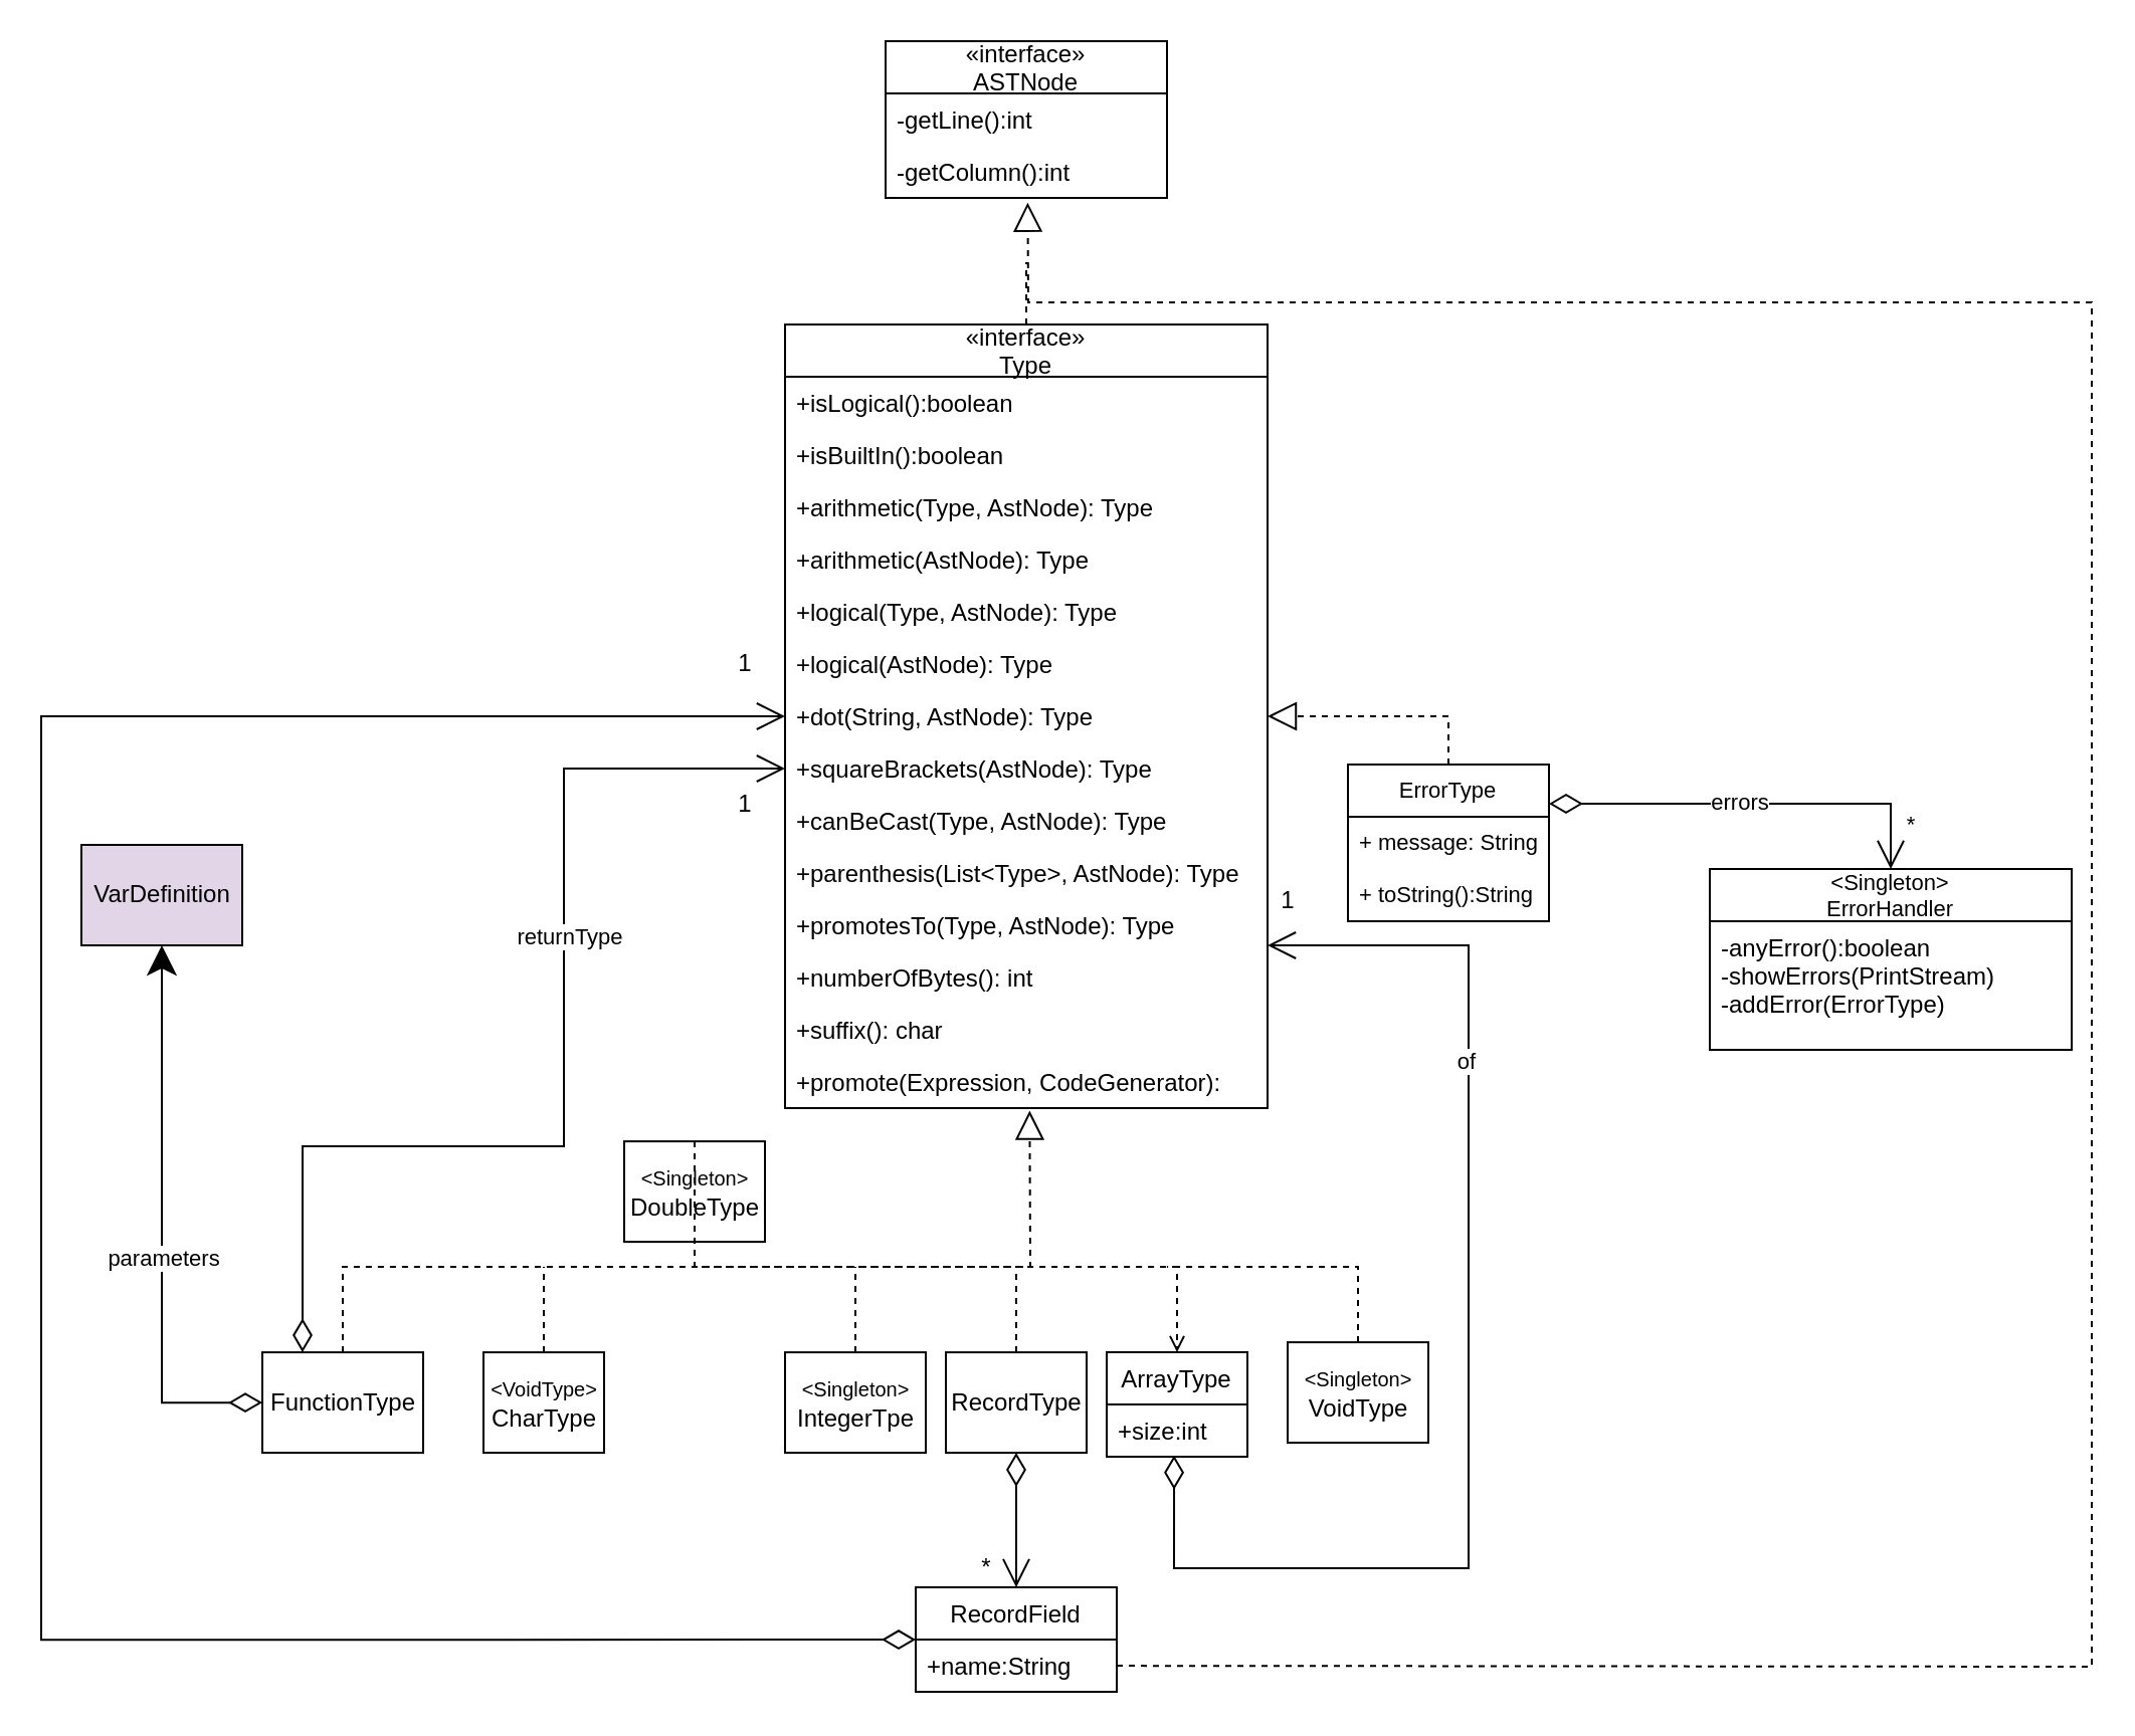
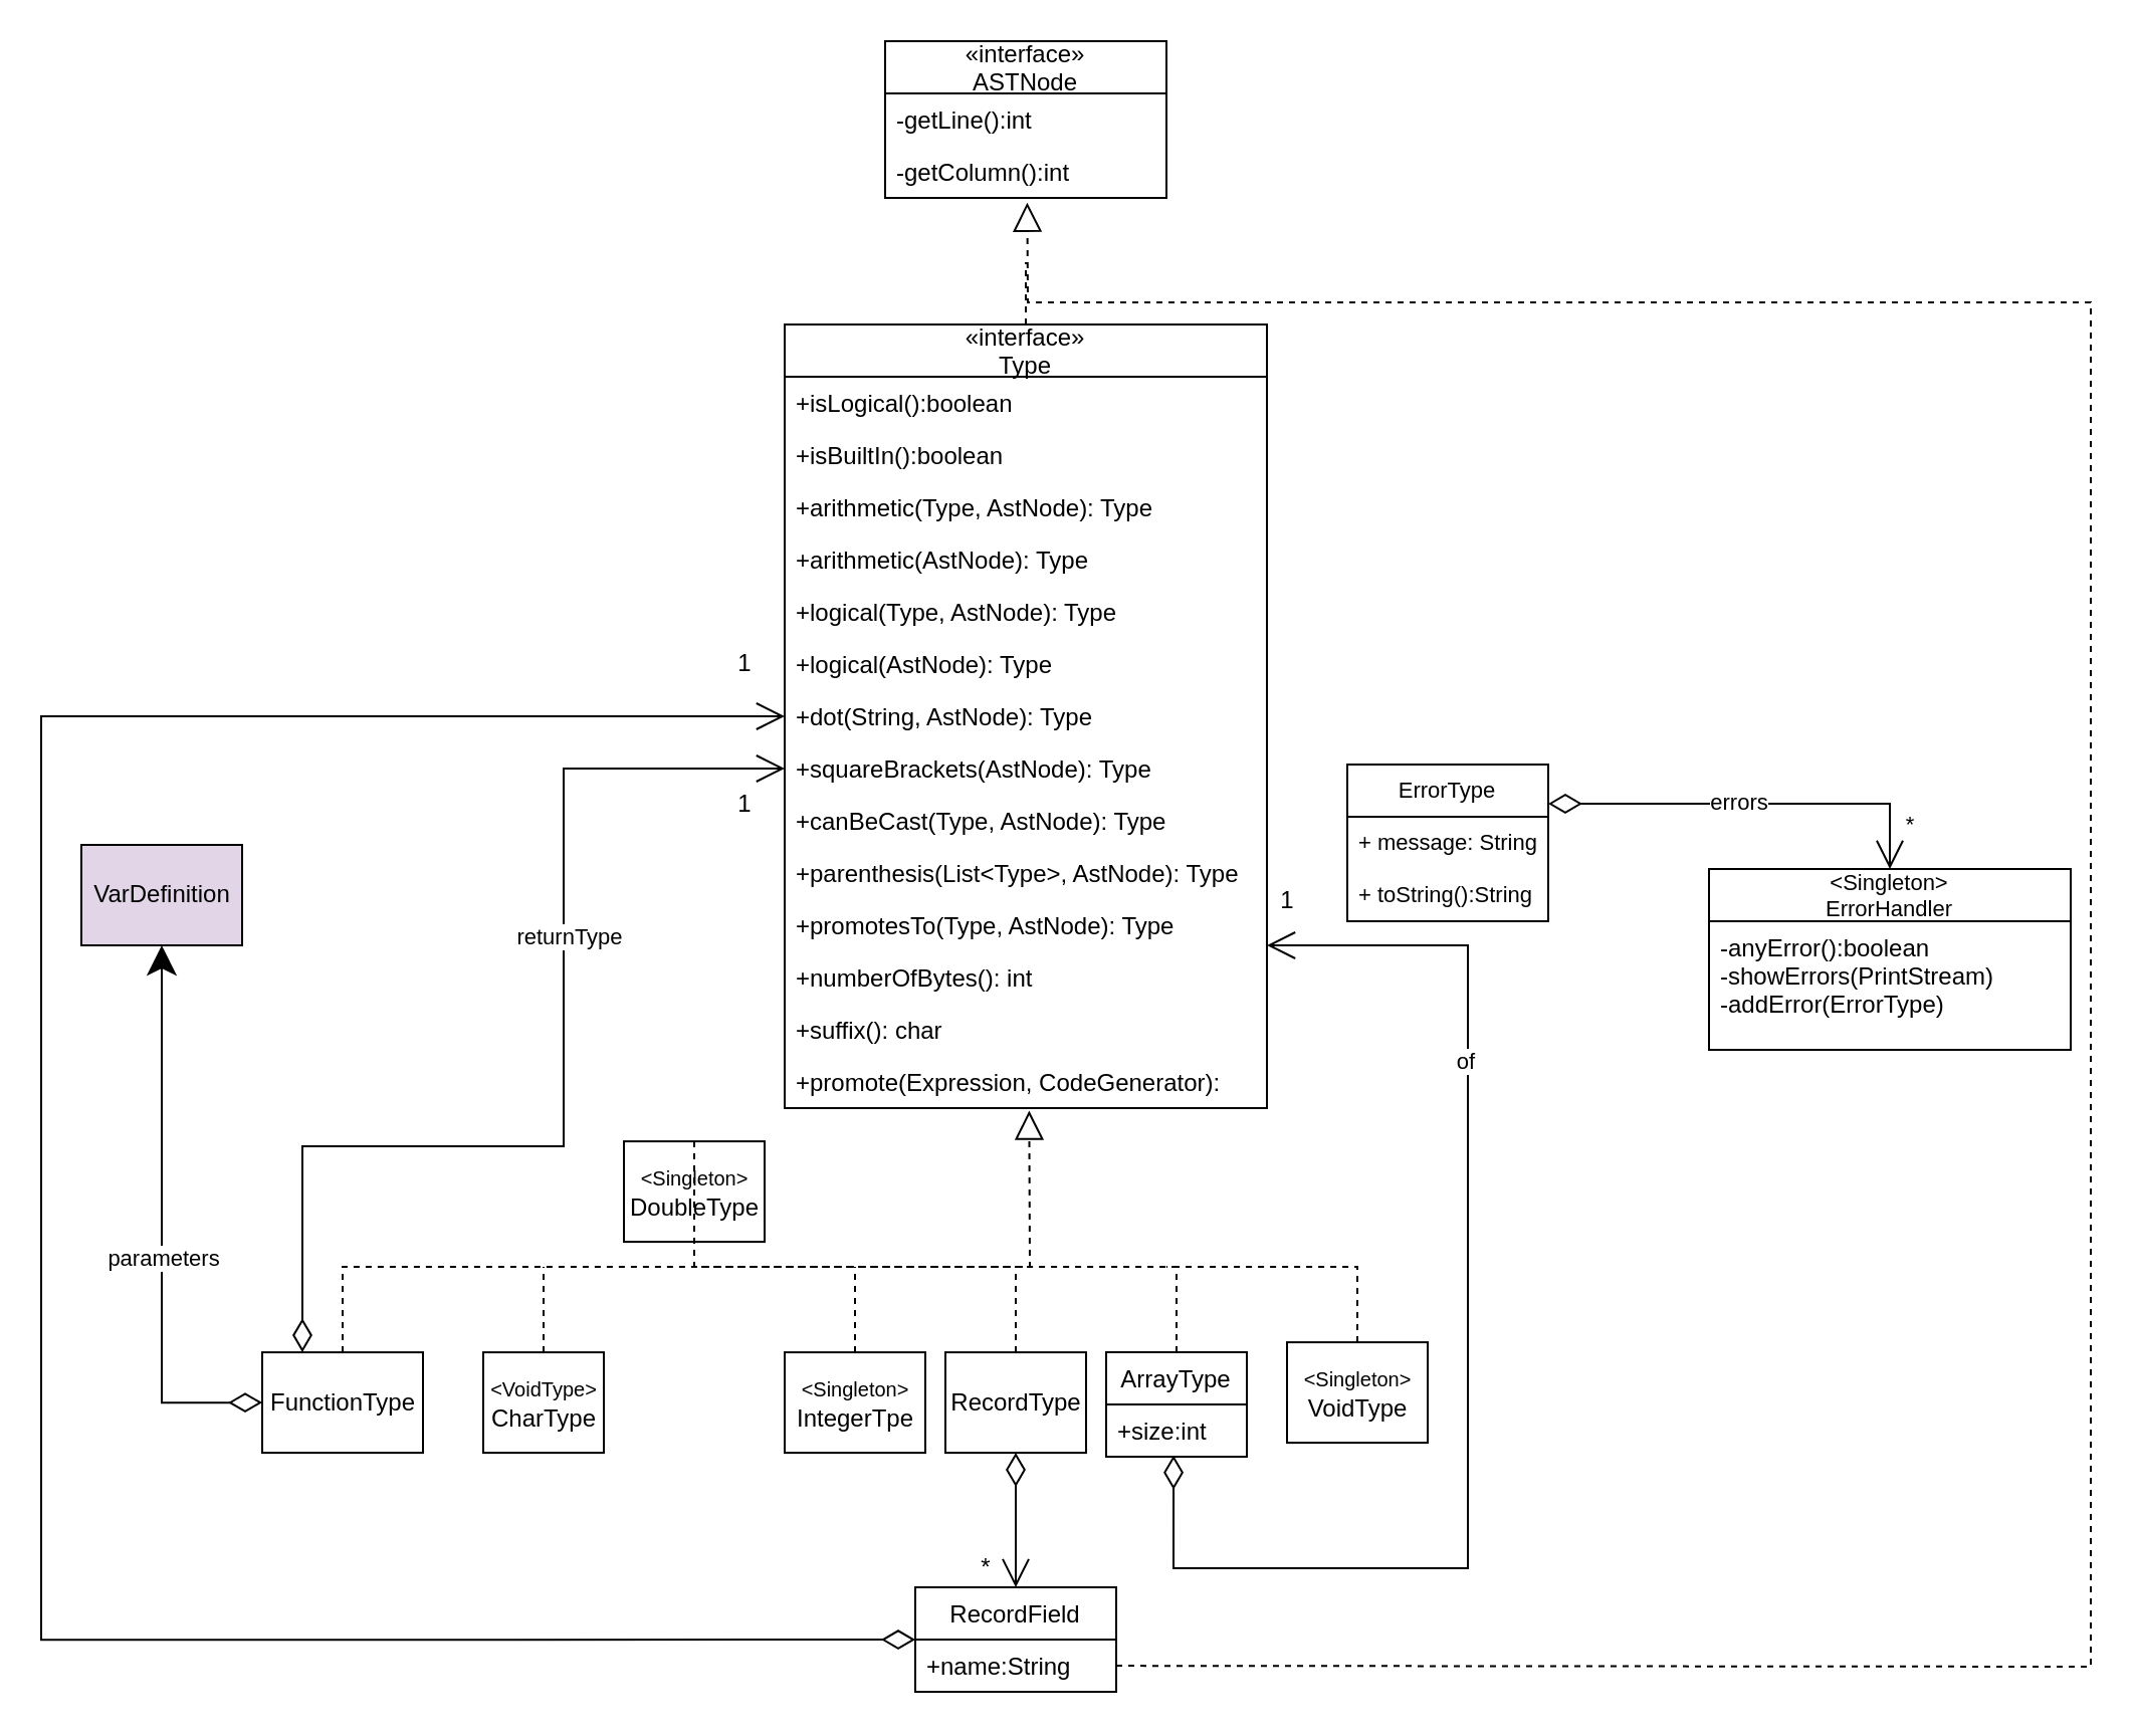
- <mxCell id="57" value="" style="endArrow=block;dashed=1;endFill=0;endSize=12;html=1;rounded=0;entryX=1;entryY=0.5;entryDx=0;entryDy=0;exitX=0.5;exitY=0;exitDx=0;exitDy=0;" edge="1" parent="1" source="7" target="20"><mxGeometry width="160" relative="1" as="geometry"><mxPoint x="160" y="862.55" as="sourcePoint" /><mxPoint x="521.68" y="562.248" as="targetPoint" /><Array as="points"><mxPoint x="720" y="356" /></Array></mxGeometry></mxCell>
- <mxCell id="35" value="" style="endArrow=open;dashed=1;html=1;rounded=0;exitX=0.5;exitY=0;exitDx=0;exitDy=0;entryX=0.5;entryY=0;entryDx=0;entryDy=0;" edge="1" parent="1" source="30" target="55"><mxGeometry width="50" height="50" relative="1" as="geometry"><mxPoint x="750" y="617.55" as="sourcePoint" /><mxPoint x="585" y="672.55" as="targetPoint" /><Array as="points"><mxPoint x="345" y="630" /><mxPoint x="585" y="630" /></Array></mxGeometry></mxCell>
+ <mxCell id="35" value="" style="endArrow=none;dashed=1;html=1;rounded=0;exitX=0.5;exitY=0;exitDx=0;exitDy=0;entryX=0.5;entryY=0;entryDx=0;entryDy=0;" edge="1" parent="1" source="30" target="55"><mxGeometry width="50" height="50" relative="1" as="geometry"><mxPoint x="750" y="617.55" as="sourcePoint" /><mxPoint x="585" y="672.55" as="targetPoint" /><Array as="points"><mxPoint x="345" y="630" /><mxPoint x="585" y="630" /></Array></mxGeometry></mxCell>
